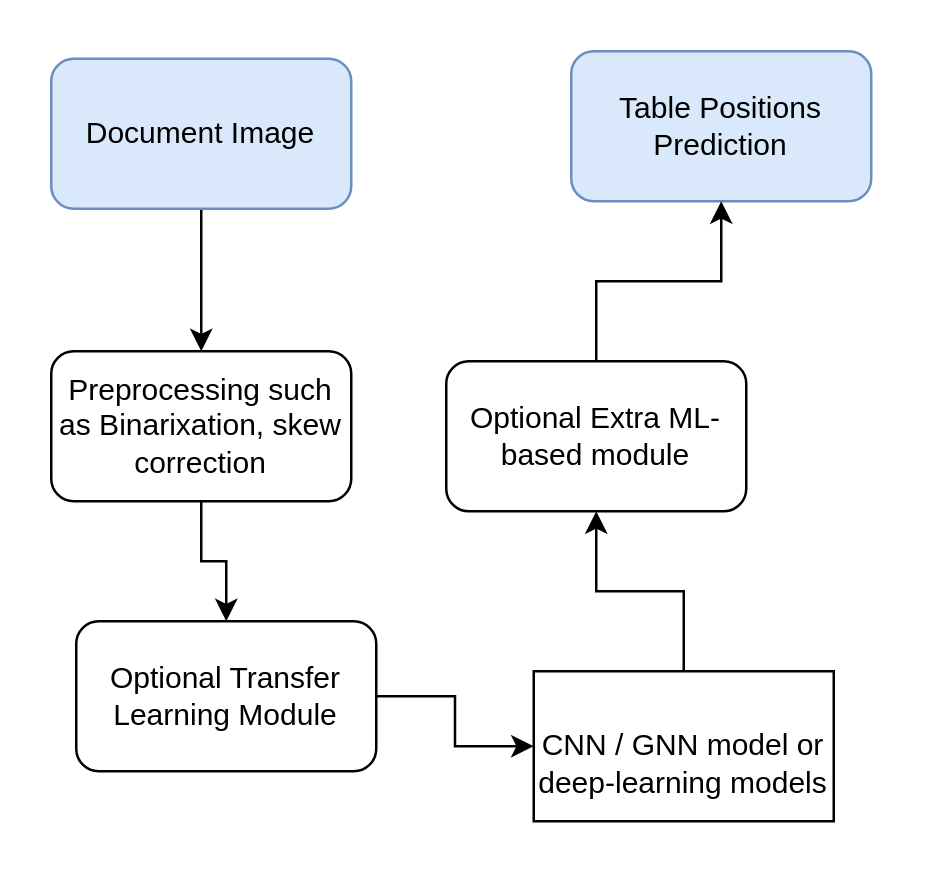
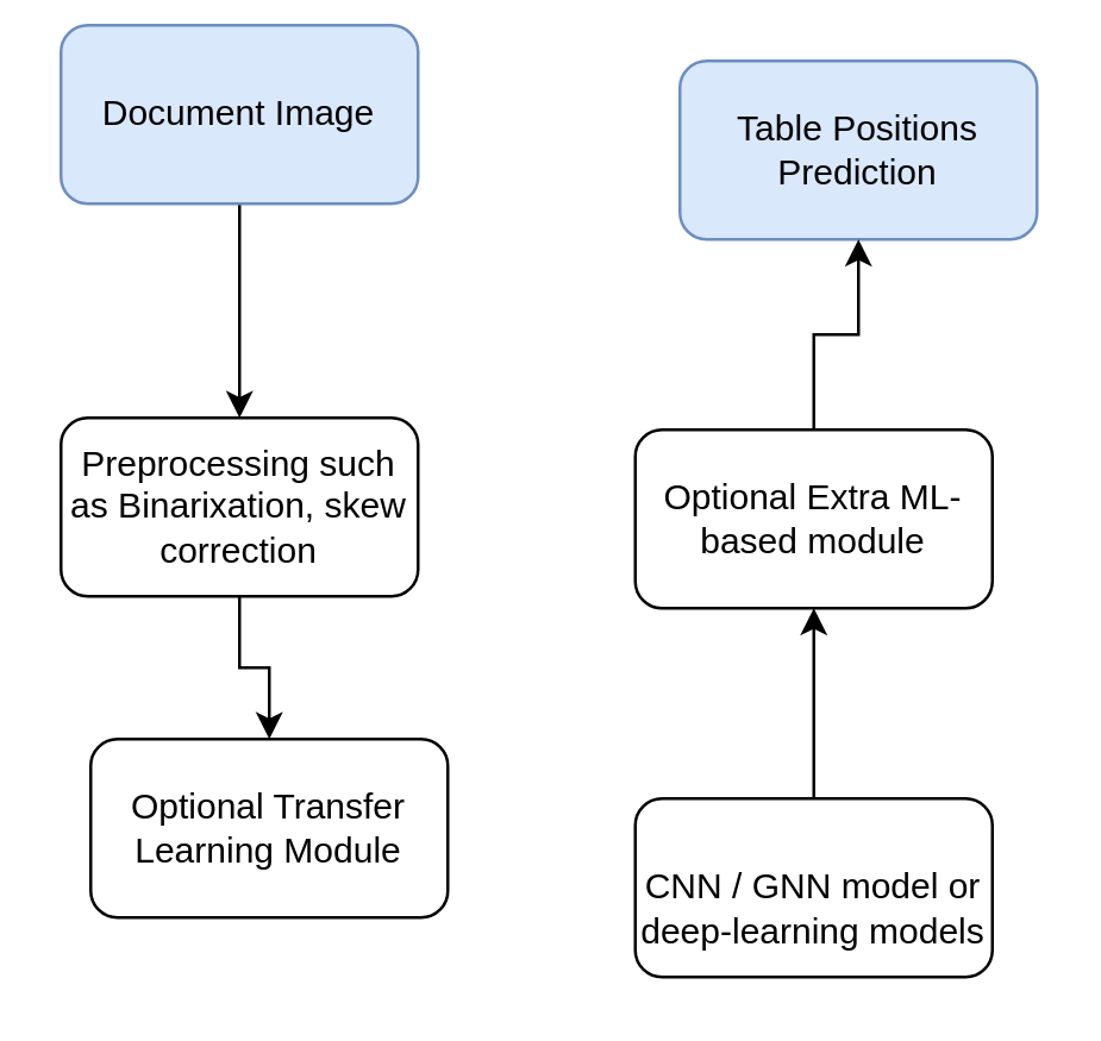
- <mxCell id="3" value="Document Image" style="rounded=1;whiteSpace=wrap;html=1;fillColor=#dae8fc;strokeColor=#6c8ebf;" vertex="1" parent="1"><mxGeometry x="20" y="23" width="120" height="60" as="geometry" /></mxCell>
+ <mxCell id="3" value="Document Image" style="rounded=1;whiteSpace=wrap;html=1;fillColor=#dae8fc;strokeColor=#6c8ebf;" vertex="1" parent="1"><mxGeometry x="20" y="8" width="120" height="60" as="geometry" /></mxCell>
- <mxCell id="12" value="Optional Extra ML-based module" style="rounded=1;whiteSpace=wrap;html=1;" vertex="1" parent="1"><mxGeometry x="178" y="144" width="120" height="60" as="geometry" /></mxCell>
+ <mxCell id="12" value="Optional Extra ML-based module" style="rounded=1;whiteSpace=wrap;html=1;" vertex="1" parent="1"><mxGeometry x="213" y="144" width="120" height="60" as="geometry" /></mxCell>
- <mxCell id="4" style="edgeStyle=orthogonalEdgeStyle;rounded=0;orthogonalLoop=1;jettySize=auto;html=1;entryX=0;entryY=0.5;entryDx=0;entryDy=0;" edge="1" parent="1" source="5" target="7"><mxGeometry relative="1" as="geometry" /></mxCell>
- <mxCell id="7" value="&lt;br&gt;&lt;div&gt;CNN / GNN model or deep-learning models&lt;/div&gt;" style="whiteSpace=wrap;html=1;rounded=0;" vertex="1" parent="1"><mxGeometry x="213" y="268" width="120" height="60" as="geometry" /></mxCell>
+ <mxCell id="7" value="&lt;br&gt;&lt;div&gt;CNN / GNN model or deep-learning models&lt;/div&gt;" style="rounded=1;whiteSpace=wrap;html=1;" vertex="1" parent="1"><mxGeometry x="213" y="268" width="120" height="60" as="geometry" /></mxCell>
